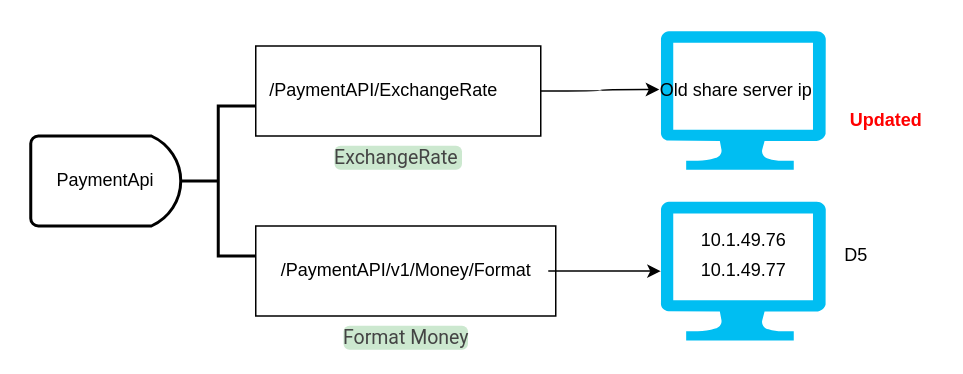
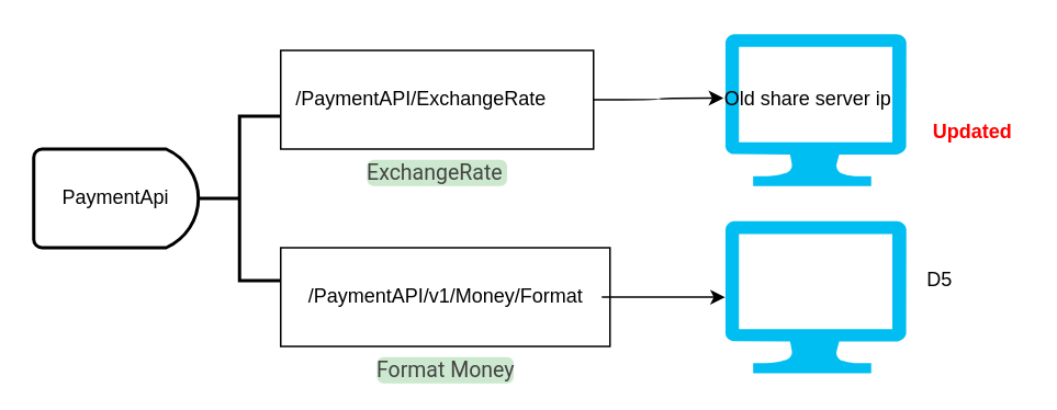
- <mxCell id="11" value="10.1.49.76" style="text;html=1;resizable=0;autosize=1;align=center;verticalAlign=middle;points=[];fillColor=none;strokeColor=none;rounded=0;" vertex="1" parent="1"><mxGeometry x="460" y="150" width="70" height="20" as="geometry" /></mxCell>
- <mxCell id="12" value="10.1.49.77" style="text;html=1;resizable=0;autosize=1;align=center;verticalAlign=middle;points=[];fillColor=none;strokeColor=none;rounded=0;" vertex="1" parent="1"><mxGeometry x="460" y="170" width="70" height="20" as="geometry" /></mxCell>
